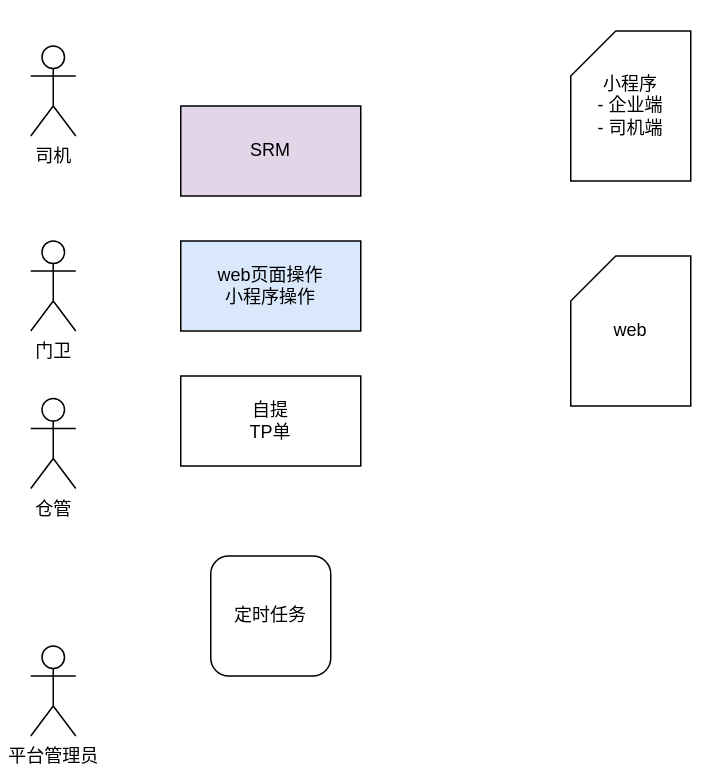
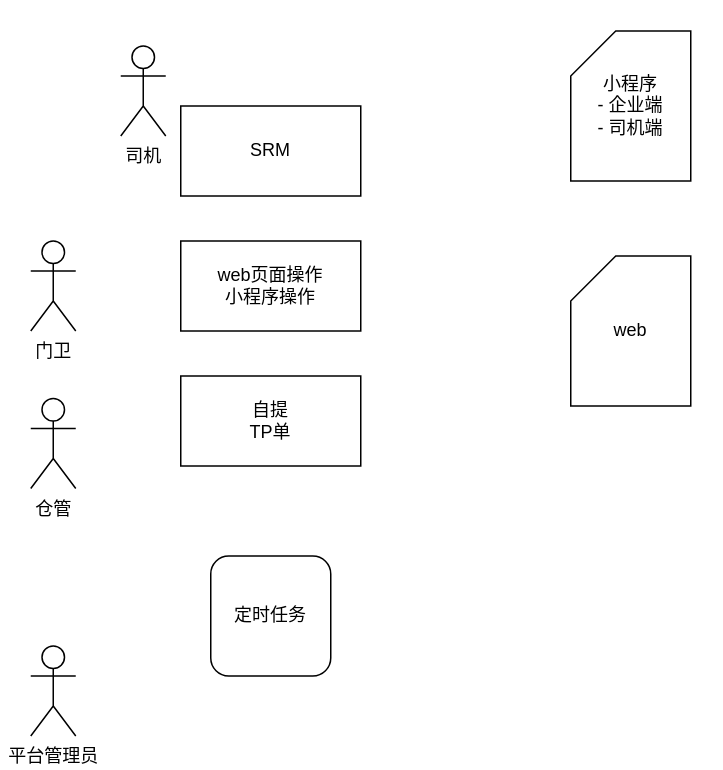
- <mxCell id="5" value="司机" style="shape=umlActor;verticalLabelPosition=bottom;verticalAlign=top;html=1;outlineConnect=0;" vertex="1" parent="1"><mxGeometry x="20" y="30" width="30" height="60" as="geometry" /></mxCell>
+ <mxCell id="5" value="司机" style="shape=umlActor;verticalLabelPosition=bottom;verticalAlign=top;html=1;outlineConnect=0;" vertex="1" parent="1"><mxGeometry x="80" y="30" width="30" height="60" as="geometry" /></mxCell>
- <mxCell id="2" value="SRM" style="rounded=0;whiteSpace=wrap;html=1;fillColor=#e1d5e7;" vertex="1" parent="1"><mxGeometry x="120" y="70" width="120" height="60" as="geometry" /></mxCell>
+ <mxCell id="2" value="SRM" style="rounded=0;whiteSpace=wrap;html=1;" vertex="1" parent="1"><mxGeometry x="120" y="70" width="120" height="60" as="geometry" /></mxCell>
- <mxCell id="3" value="web页面操作&lt;br&gt;小程序操作" style="rounded=0;whiteSpace=wrap;html=1;fillColor=#dae8fc;" vertex="1" parent="1"><mxGeometry x="120" y="160" width="120" height="60" as="geometry" /></mxCell>
+ <mxCell id="3" value="web页面操作&lt;br&gt;小程序操作" style="rounded=0;whiteSpace=wrap;html=1;" vertex="1" parent="1"><mxGeometry x="120" y="160" width="120" height="60" as="geometry" /></mxCell>
